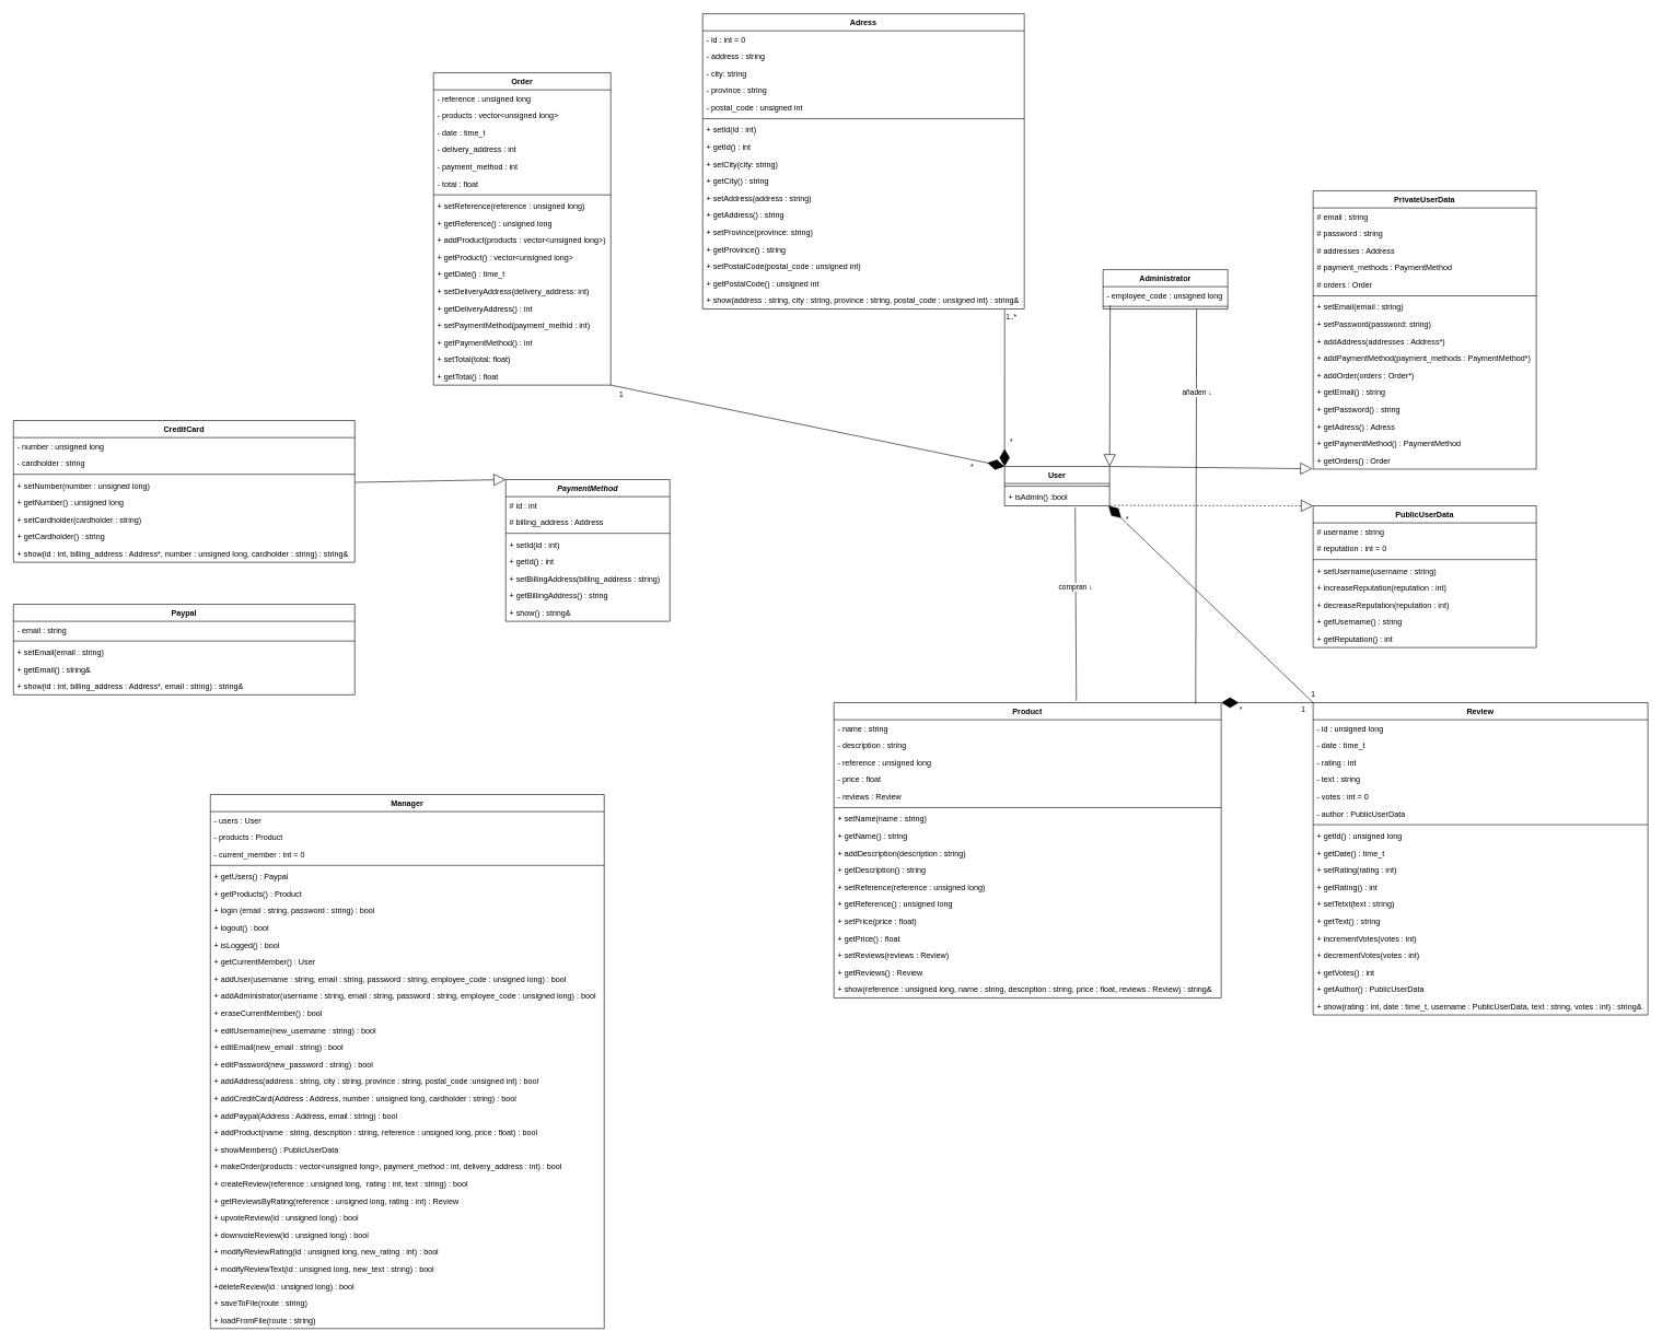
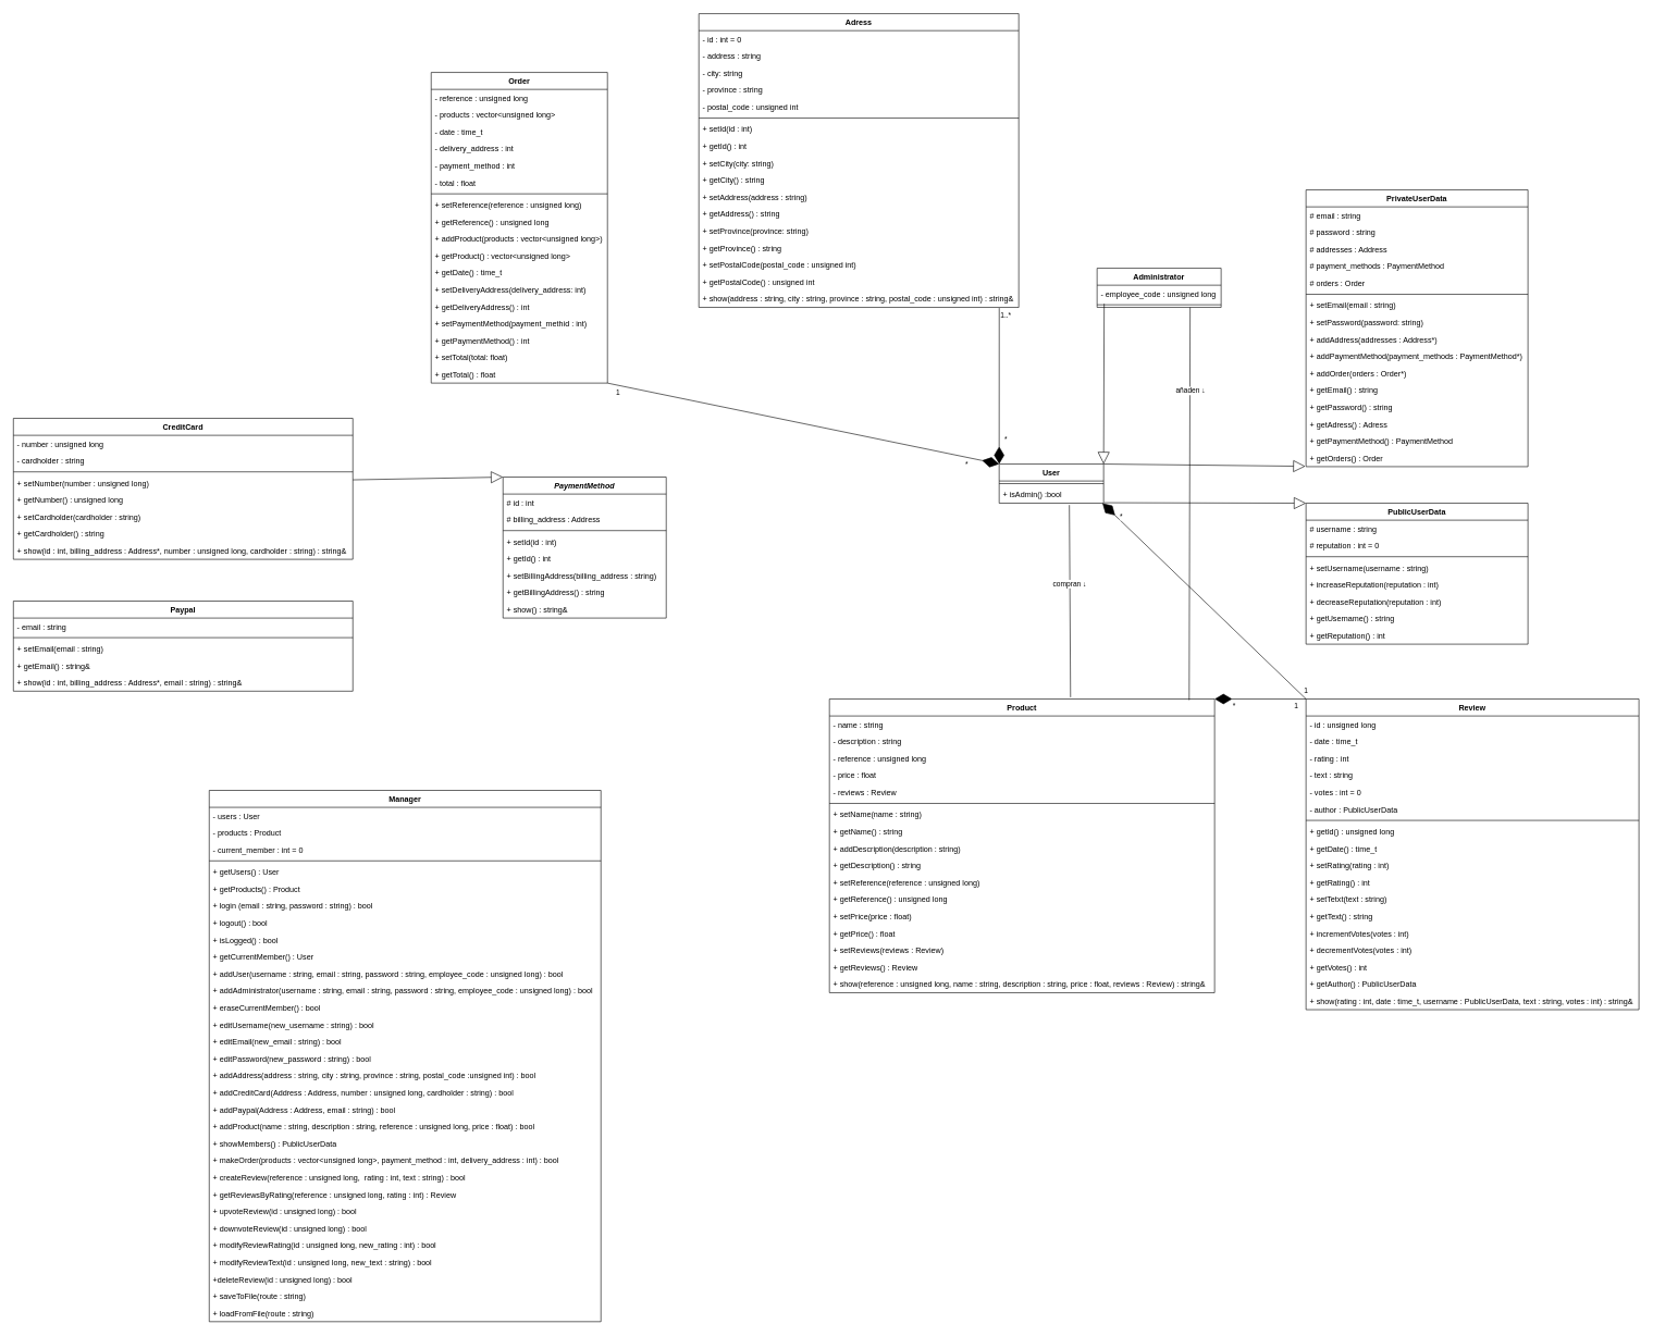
- <mxCell id="178" value="" style="endArrow=block;endSize=16;endFill=0;html=1;exitX=1.005;exitY=0.972;exitDx=0;exitDy=0;exitPerimeter=0;entryX=0;entryY=0;entryDx=0;entryDy=0;dashed=1;" edge="1" parent="1" source="4" target="22"><mxGeometry width="160" relative="1" as="geometry"><mxPoint x="1750" y="780" as="sourcePoint" /><mxPoint x="2000" y="769" as="targetPoint" /></mxGeometry></mxCell>
+ <mxCell id="178" value="" style="endArrow=block;endSize=16;endFill=0;html=1;exitX=1.005;exitY=0.972;exitDx=0;exitDy=0;exitPerimeter=0;entryX=0;entryY=0;entryDx=0;entryDy=0;" edge="1" parent="1" source="4" target="22"><mxGeometry width="160" relative="1" as="geometry"><mxPoint x="1750" y="780" as="sourcePoint" /><mxPoint x="2000" y="769" as="targetPoint" /></mxGeometry></mxCell>
- <mxCell id="137" value="+ getUsers() : Paypal" style="text;strokeColor=none;fillColor=none;align=left;verticalAlign=top;spacingLeft=4;spacingRight=4;overflow=hidden;rotatable=0;points=[[0,0.5],[1,0.5]];portConstraint=eastwest;" vertex="1" parent="132"><mxGeometry y="112" width="600" height="26" as="geometry" /></mxCell>
+ <mxCell id="137" value="+ getUsers() : User" style="text;strokeColor=none;fillColor=none;align=left;verticalAlign=top;spacingLeft=4;spacingRight=4;overflow=hidden;rotatable=0;points=[[0,0.5],[1,0.5]];portConstraint=eastwest;" vertex="1" parent="132"><mxGeometry y="112" width="600" height="26" as="geometry" /></mxCell>
